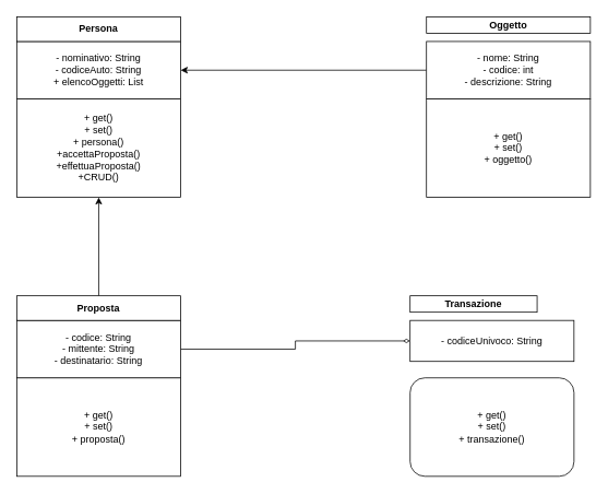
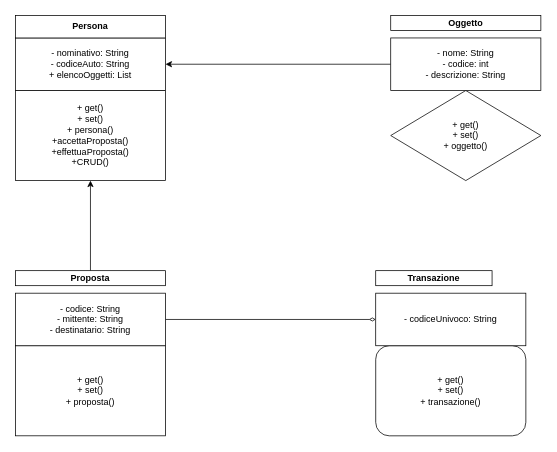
- <mxCell id="5" value="+ get()&lt;br&gt;+ set()&lt;br&gt;+ oggetto()" style="rounded=0;whiteSpace=wrap;html=1;fillColor=default;" vertex="1" parent="1"><mxGeometry x="520" y="120" width="200" height="120" as="geometry" /></mxCell>
+ <mxCell id="5" value="+ get()&lt;br&gt;+ set()&lt;br&gt;+ oggetto()" style="rhombus;whiteSpace=wrap;html=1;fillColor=default;" vertex="1" parent="1"><mxGeometry x="520" y="120" width="200" height="120" as="geometry" /></mxCell>
- <mxCell id="13" value="&lt;b&gt;Proposta&lt;/b&gt;" style="rounded=0;whiteSpace=wrap;html=1;fillColor=default;" vertex="1" parent="1"><mxGeometry x="20" y="360" width="200" height="30" as="geometry" /></mxCell>
+ <mxCell id="13" value="&lt;b&gt;Proposta&lt;/b&gt;" style="rounded=0;whiteSpace=wrap;html=1;fillColor=default;" vertex="1" parent="1"><mxGeometry x="20" y="360" width="200" height="20" as="geometry" /></mxCell>
- <mxCell id="15" value="- codiceUnivoco: String" style="rounded=0;whiteSpace=wrap;html=1;fillColor=default;" vertex="1" parent="1"><mxGeometry x="500" y="390" width="200" height="50" as="geometry" /></mxCell>
+ <mxCell id="15" value="- codiceUnivoco: String" style="rounded=0;whiteSpace=wrap;html=1;fillColor=default;" vertex="1" parent="1"><mxGeometry x="500" y="390" width="200" height="70" as="geometry" /></mxCell>
